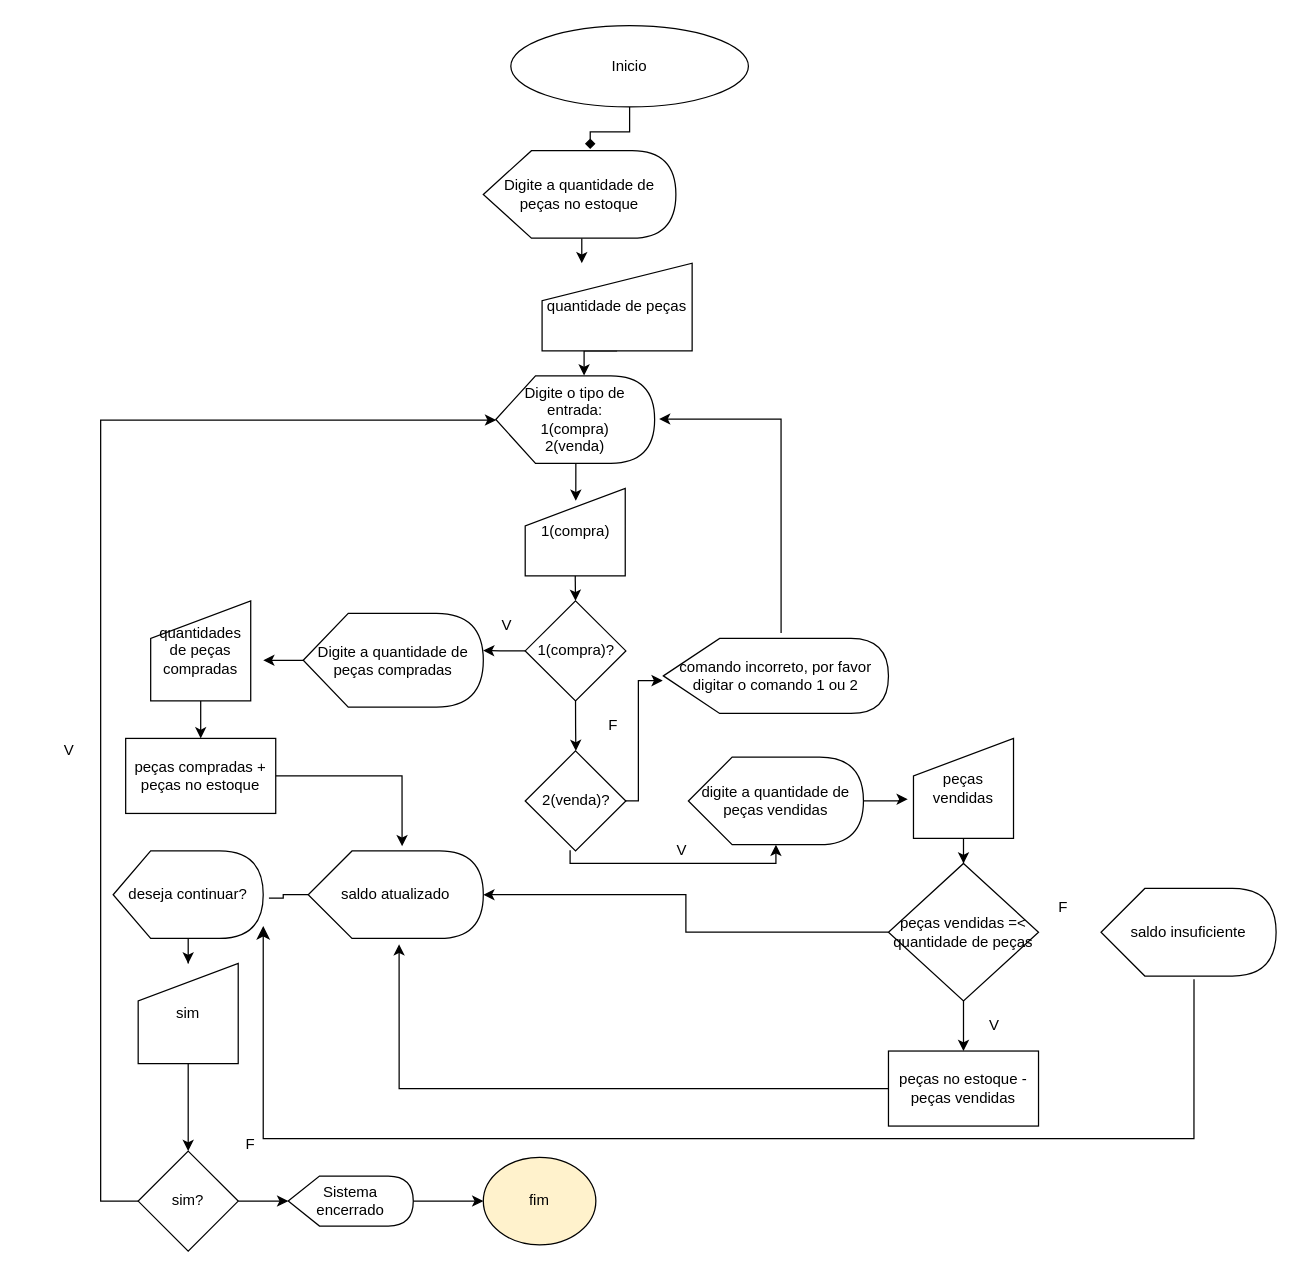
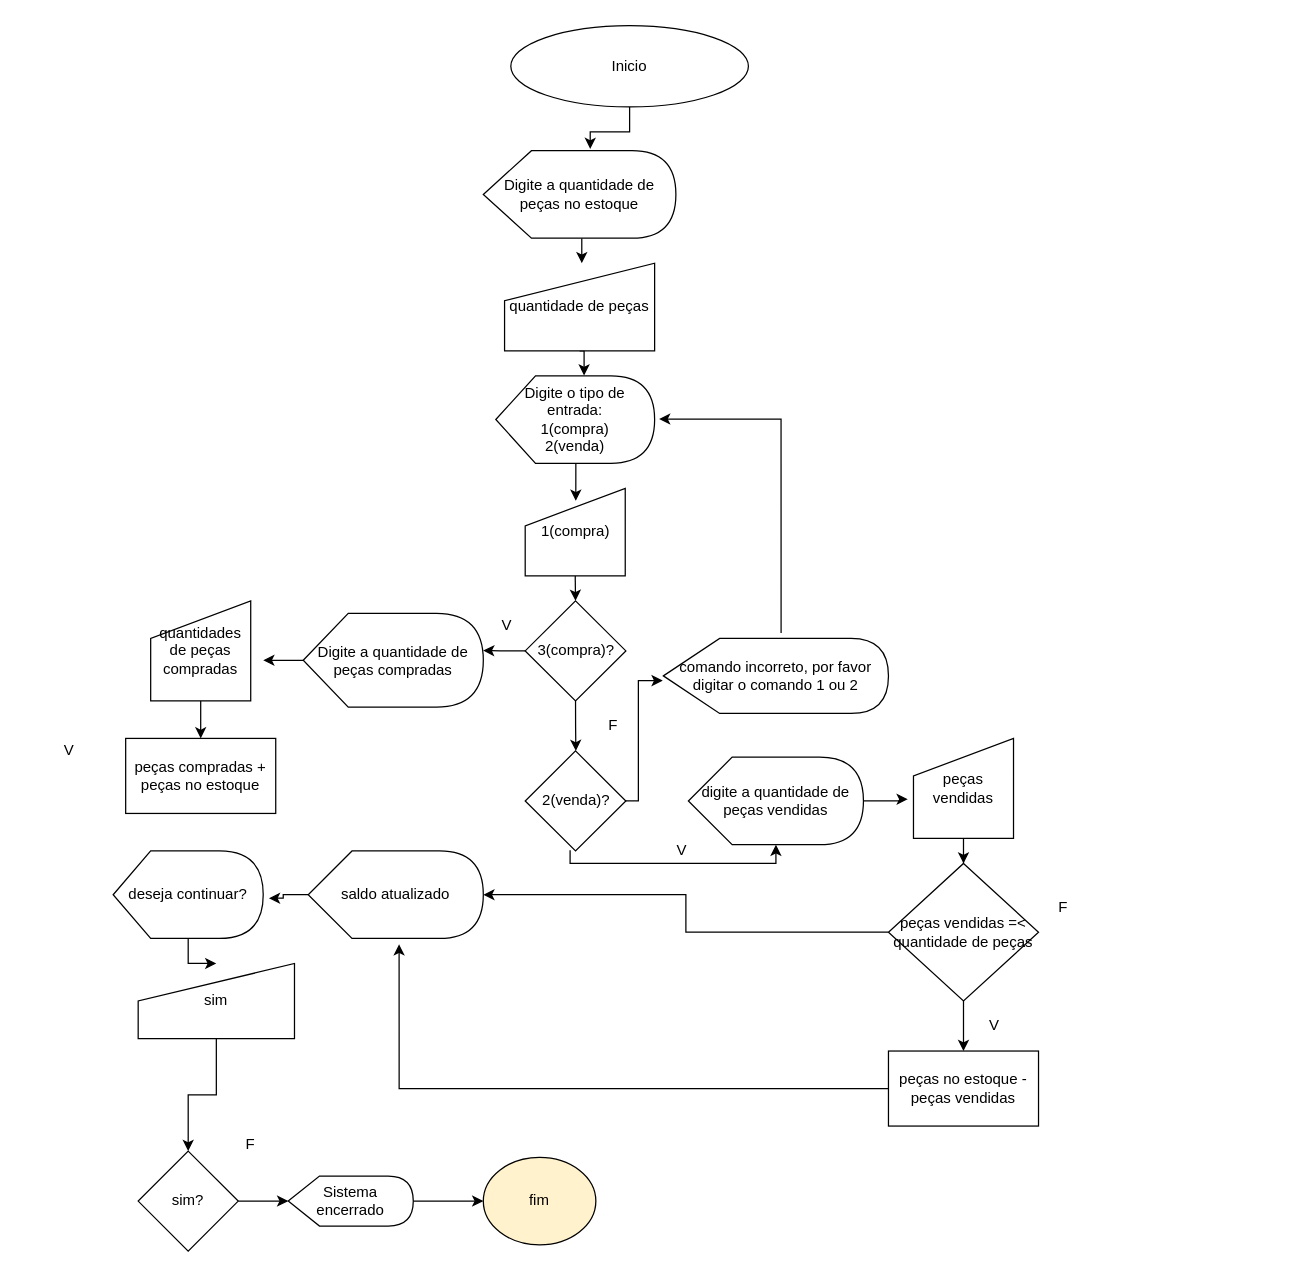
- <mxCell id="2" style="edgeStyle=orthogonalEdgeStyle;rounded=0;orthogonalLoop=1;jettySize=auto;html=1;exitX=0.5;exitY=1;exitDx=0;exitDy=0;entryX=0.555;entryY=-0.02;entryDx=0;entryDy=0;entryPerimeter=0;endArrow=diamond;" edge="1" parent="1" source="3" target="5"><mxGeometry relative="1" as="geometry" /></mxCell>
+ <mxCell id="2" style="edgeStyle=orthogonalEdgeStyle;rounded=0;orthogonalLoop=1;jettySize=auto;html=1;exitX=0.5;exitY=1;exitDx=0;exitDy=0;entryX=0.555;entryY=-0.02;entryDx=0;entryDy=0;entryPerimeter=0;" edge="1" parent="1" source="3" target="5"><mxGeometry relative="1" as="geometry" /></mxCell>
- <mxCell id="9" value="quantidade de peças" style="shape=manualInput;whiteSpace=wrap;html=1;" vertex="1" parent="1"><mxGeometry x="433" y="210" width="120" height="70" as="geometry" /></mxCell>
+ <mxCell id="9" value="quantidade de peças" style="shape=manualInput;whiteSpace=wrap;html=1;" vertex="1" parent="1"><mxGeometry x="403" y="210" width="120" height="70" as="geometry" /></mxCell>
- <mxCell id="44" style="edgeStyle=orthogonalEdgeStyle;rounded=0;orthogonalLoop=1;jettySize=auto;html=1;entryX=0.002;entryY=0.506;entryDx=0;entryDy=0;entryPerimeter=0;" edge="1" parent="1" source="46" target="7"><mxGeometry relative="1" as="geometry"><Array as="points"><mxPoint x="80" y="960" /><mxPoint x="80" y="335" /></Array></mxGeometry></mxCell>
- <mxCell id="14" value="1(compra)?" style="rhombus;whiteSpace=wrap;html=1;" vertex="1" parent="1"><mxGeometry x="419.5" y="480" width="80.5" height="80" as="geometry" /></mxCell>
+ <mxCell id="14" value="3(compra)?" style="rhombus;whiteSpace=wrap;html=1;" vertex="1" parent="1"><mxGeometry x="419.5" y="480" width="80.5" height="80" as="geometry" /></mxCell>
- <mxCell id="19" style="edgeStyle=orthogonalEdgeStyle;rounded=0;orthogonalLoop=1;jettySize=auto;html=1;entryX=0.536;entryY=-0.054;entryDx=0;entryDy=0;entryPerimeter=0;" edge="1" parent="1" source="20" target="37"><mxGeometry relative="1" as="geometry" /></mxCell>
- <mxCell id="36" style="edgeStyle=orthogonalEdgeStyle;rounded=0;orthogonalLoop=1;jettySize=auto;html=1;entryX=1.038;entryY=0.54;entryDx=0;entryDy=0;entryPerimeter=0;endArrow=none;" edge="1" parent="1" source="37" target="41"><mxGeometry relative="1" as="geometry"><mxPoint x="220" y="715" as="targetPoint" /></mxGeometry></mxCell>
+ <mxCell id="36" style="edgeStyle=orthogonalEdgeStyle;rounded=0;orthogonalLoop=1;jettySize=auto;html=1;entryX=1.038;entryY=0.54;entryDx=0;entryDy=0;entryPerimeter=0;" edge="1" parent="1" source="37" target="41"><mxGeometry relative="1" as="geometry"><mxPoint x="220" y="715" as="targetPoint" /></mxGeometry></mxCell>
- <mxCell id="38" value="saldo insuficiente" style="shape=display;whiteSpace=wrap;html=1;" vertex="1" parent="1"><mxGeometry x="880" y="710" width="140" height="70" as="geometry" /></mxCell>
- <mxCell id="43" value="sim" style="shape=manualInput;whiteSpace=wrap;html=1;" vertex="1" parent="1"><mxGeometry x="110" y="770" width="80" height="80" as="geometry" /></mxCell>
+ <mxCell id="43" value="sim" style="shape=manualInput;whiteSpace=wrap;html=1;" vertex="1" parent="1"><mxGeometry x="110" y="770" width="125" height="60" as="geometry" /></mxCell>
- <mxCell id="55" value="" style="edgeStyle=segmentEdgeStyle;endArrow=classic;html=1;curved=0;rounded=0;endSize=8;startSize=8;sourcePerimeterSpacing=0;targetPerimeterSpacing=0;exitX=0.531;exitY=1.037;exitDx=0;exitDy=0;exitPerimeter=0;entryX=1;entryY=0.857;entryDx=0;entryDy=0;entryPerimeter=0;" edge="1" parent="1" source="38" target="41"><mxGeometry width="100" relative="1" as="geometry"><mxPoint x="930" y="860" as="sourcePoint" /><mxPoint x="1030" y="900" as="targetPoint" /><Array as="points"><mxPoint x="954" y="910" /><mxPoint x="210" y="910" /></Array></mxGeometry></mxCell>
